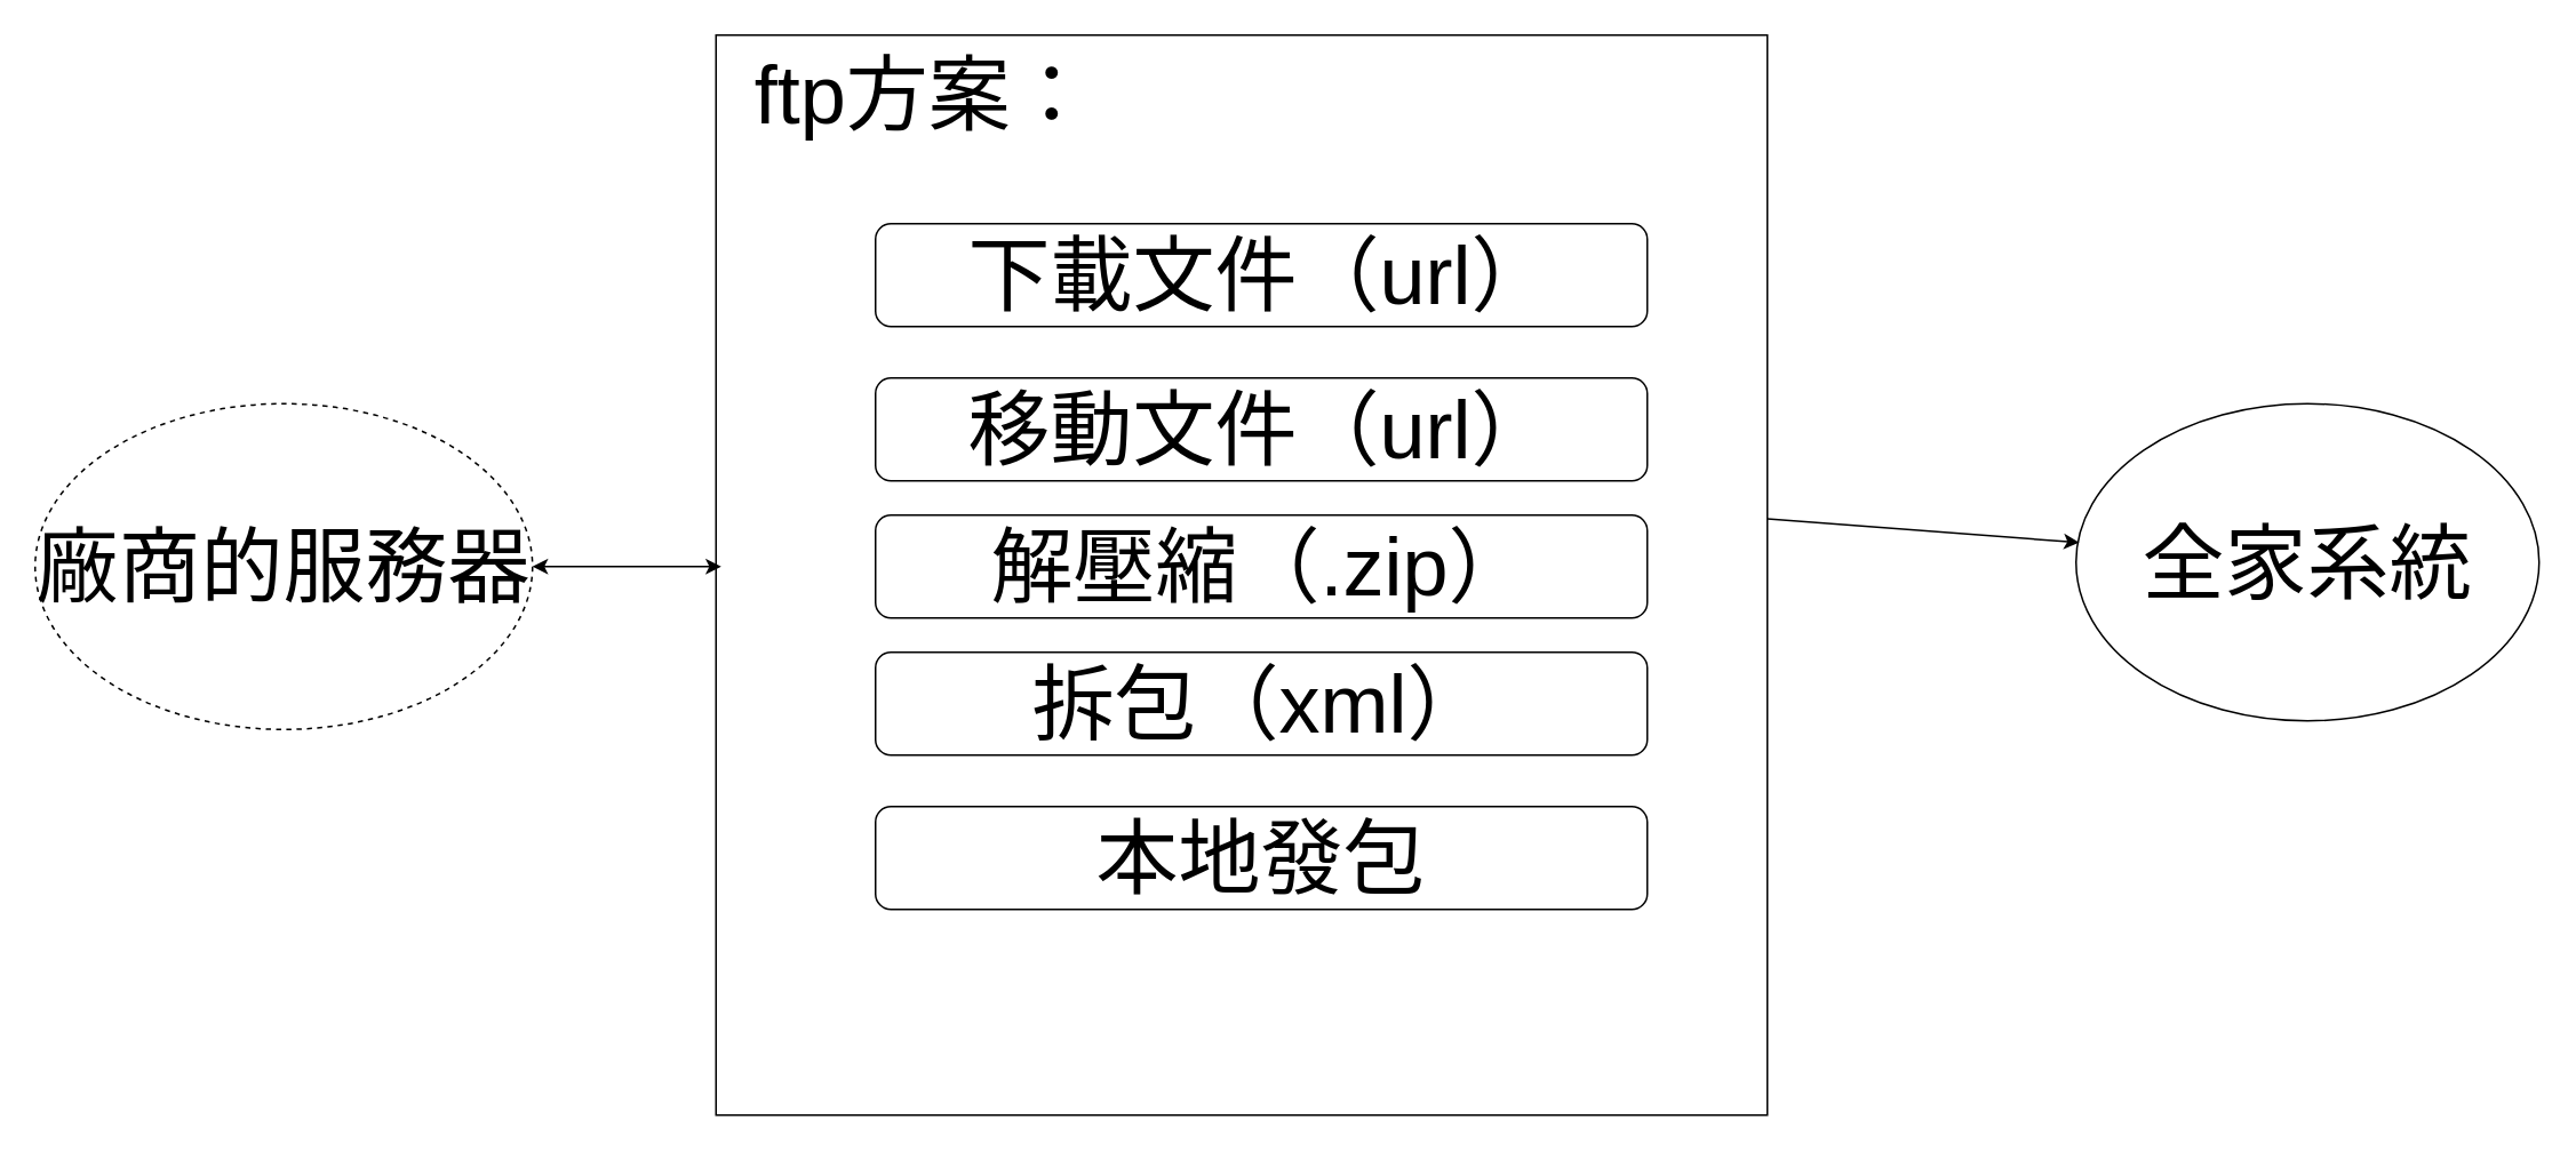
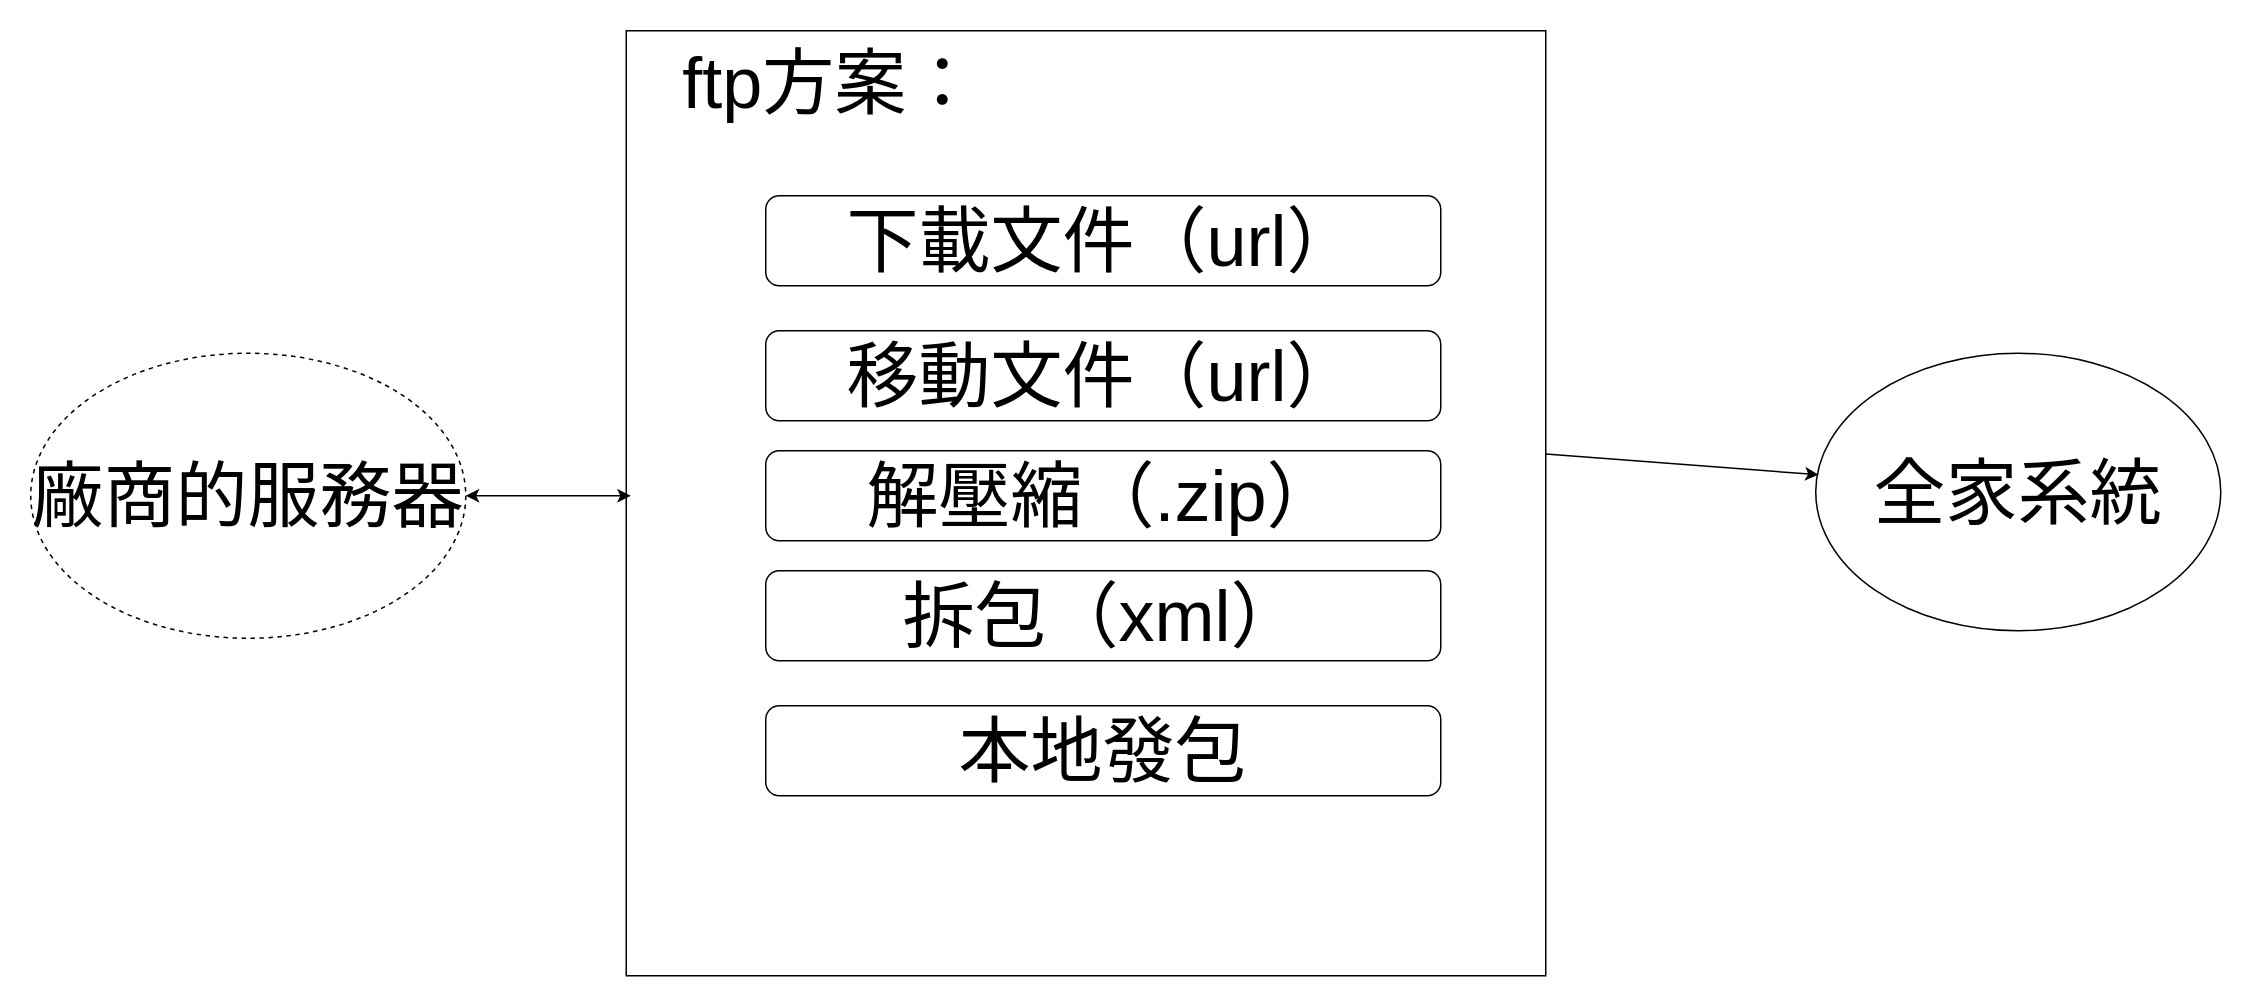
- <mxCell id="3" value="&lt;font style=&quot;font-size: 48px&quot;&gt;ftp方案：&lt;/font&gt;" style="text;html=1;strokeColor=none;fillColor=none;align=center;verticalAlign=middle;whiteSpace=wrap;rounded=0;" vertex="1" parent="1"><mxGeometry x="417" y="40" width="243" height="30" as="geometry" /></mxCell>
+ <mxCell id="3" value="&lt;font style=&quot;font-size: 48px&quot;&gt;ftp方案：&lt;/font&gt;" style="text;html=1;strokeColor=none;fillColor=none;align=center;verticalAlign=middle;whiteSpace=wrap;rounded=0;" vertex="1" parent="1"><mxGeometry x="432" y="40" width="243" height="30" as="geometry" /></mxCell>
